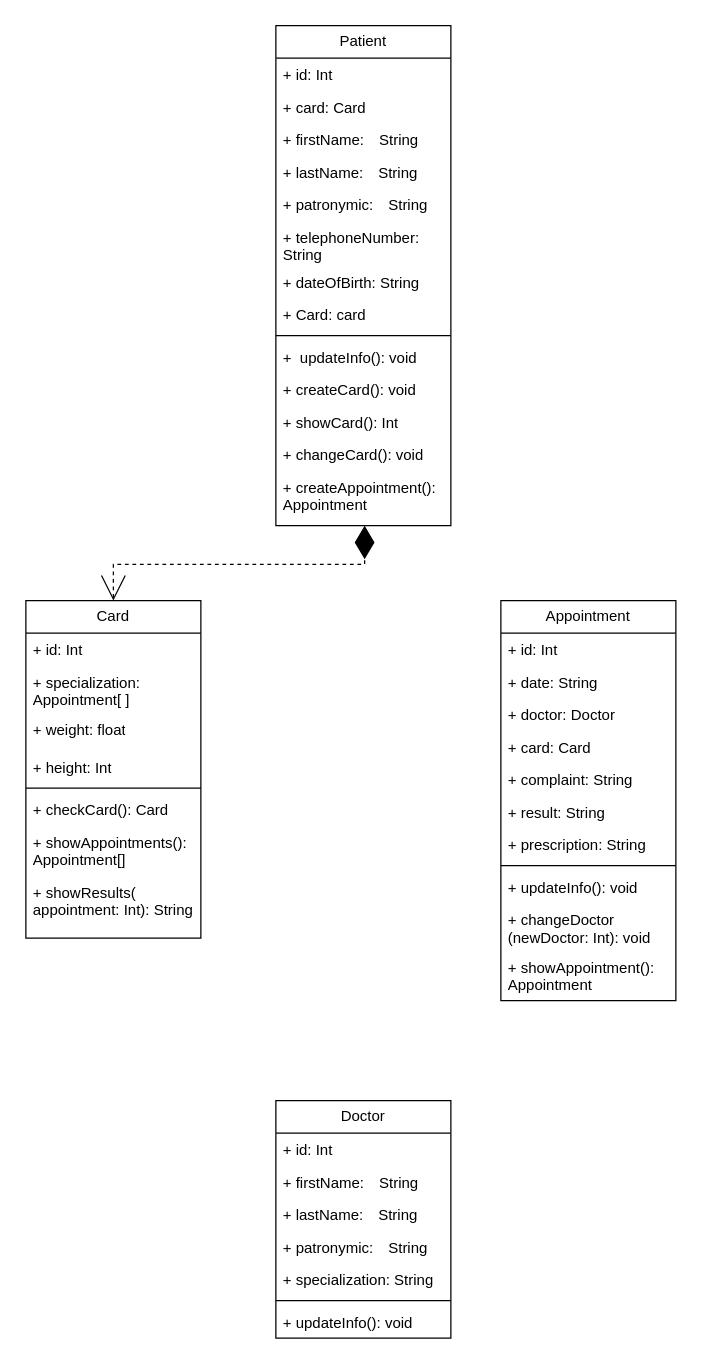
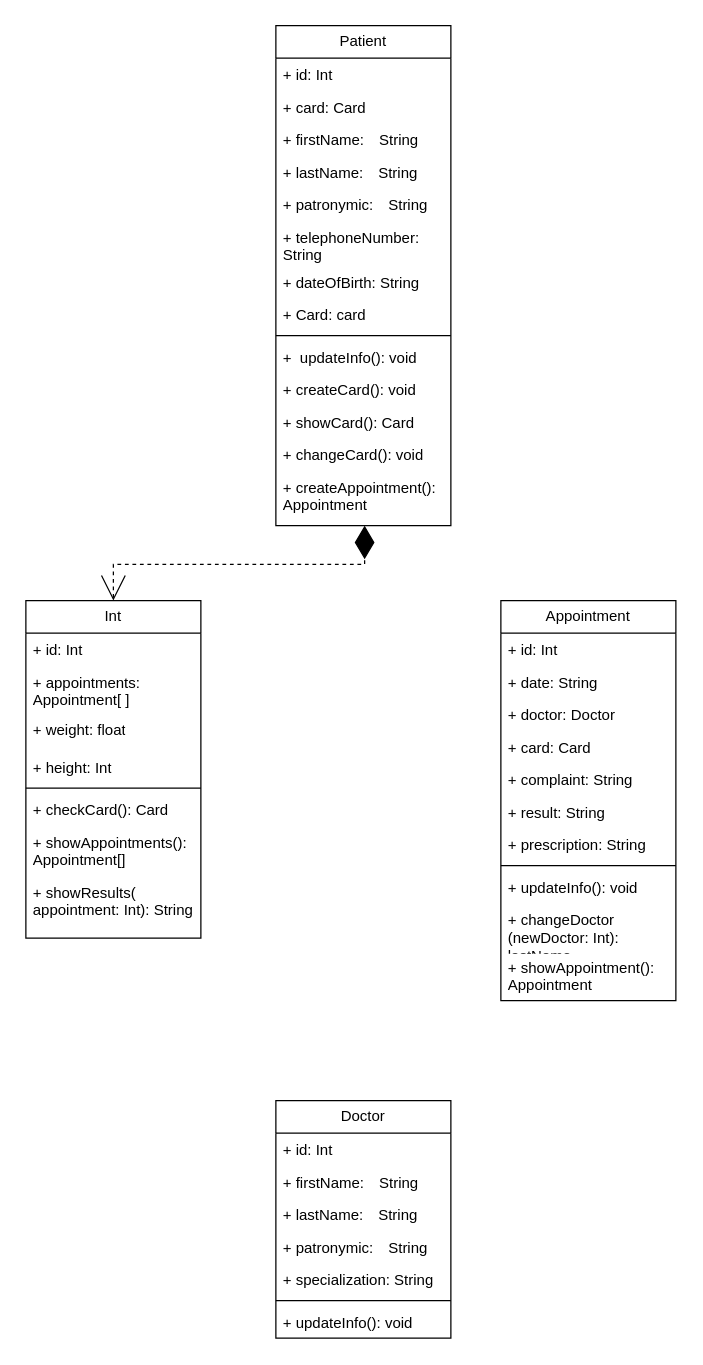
- <mxCell id="14" value="+ showCard(): Int" style="text;strokeColor=none;fillColor=none;align=left;verticalAlign=top;spacingLeft=4;spacingRight=4;overflow=hidden;rotatable=0;points=[[0,0.5],[1,0.5]];portConstraint=eastwest;whiteSpace=wrap;html=1;" parent="2" vertex="1"><mxGeometry y="304" width="140" height="26" as="geometry" /></mxCell>
+ <mxCell id="14" value="+ showCard(): Card" style="text;strokeColor=none;fillColor=none;align=left;verticalAlign=top;spacingLeft=4;spacingRight=4;overflow=hidden;rotatable=0;points=[[0,0.5],[1,0.5]];portConstraint=eastwest;whiteSpace=wrap;html=1;" parent="2" vertex="1"><mxGeometry y="304" width="140" height="26" as="geometry" /></mxCell>
- <mxCell id="17" value="Card" style="swimlane;fontStyle=0;childLayout=stackLayout;horizontal=1;startSize=26;fillColor=none;horizontalStack=0;resizeParent=1;resizeParentMax=0;resizeLast=0;collapsible=1;marginBottom=0;whiteSpace=wrap;html=1;" parent="1" vertex="1"><mxGeometry x="20" y="480" width="140" height="270" as="geometry" /></mxCell>
+ <mxCell id="17" value="Int" style="swimlane;fontStyle=0;childLayout=stackLayout;horizontal=1;startSize=26;fillColor=none;horizontalStack=0;resizeParent=1;resizeParentMax=0;resizeLast=0;collapsible=1;marginBottom=0;whiteSpace=wrap;html=1;" parent="1" vertex="1"><mxGeometry x="20" y="480" width="140" height="270" as="geometry" /></mxCell>
- <mxCell id="19" value="+ specialization: Appointment[ ]" style="text;strokeColor=none;fillColor=none;align=left;verticalAlign=top;spacingLeft=4;spacingRight=4;overflow=hidden;rotatable=0;points=[[0,0.5],[1,0.5]];portConstraint=eastwest;whiteSpace=wrap;html=1;" parent="17" vertex="1"><mxGeometry y="52" width="140" height="38" as="geometry" /></mxCell>
+ <mxCell id="19" value="+ appointments: Appointment[ ]" style="text;strokeColor=none;fillColor=none;align=left;verticalAlign=top;spacingLeft=4;spacingRight=4;overflow=hidden;rotatable=0;points=[[0,0.5],[1,0.5]];portConstraint=eastwest;whiteSpace=wrap;html=1;" parent="17" vertex="1"><mxGeometry y="52" width="140" height="38" as="geometry" /></mxCell>
- <mxCell id="36" value="+ changeDoctor&lt;div&gt;(newDoctor: Int): void&lt;/div&gt;" style="text;strokeColor=none;fillColor=none;align=left;verticalAlign=top;spacingLeft=4;spacingRight=4;overflow=hidden;rotatable=0;points=[[0,0.5],[1,0.5]];portConstraint=eastwest;whiteSpace=wrap;html=1;" parent="26" vertex="1"><mxGeometry y="242" width="140" height="38" as="geometry" /></mxCell>
+ <mxCell id="36" value="+ changeDoctor&lt;div&gt;(newDoctor: Int): lastName&lt;/div&gt;" style="text;strokeColor=none;fillColor=none;align=left;verticalAlign=top;spacingLeft=4;spacingRight=4;overflow=hidden;rotatable=0;points=[[0,0.5],[1,0.5]];portConstraint=eastwest;whiteSpace=wrap;html=1;" parent="26" vertex="1"><mxGeometry y="242" width="140" height="38" as="geometry" /></mxCell>
